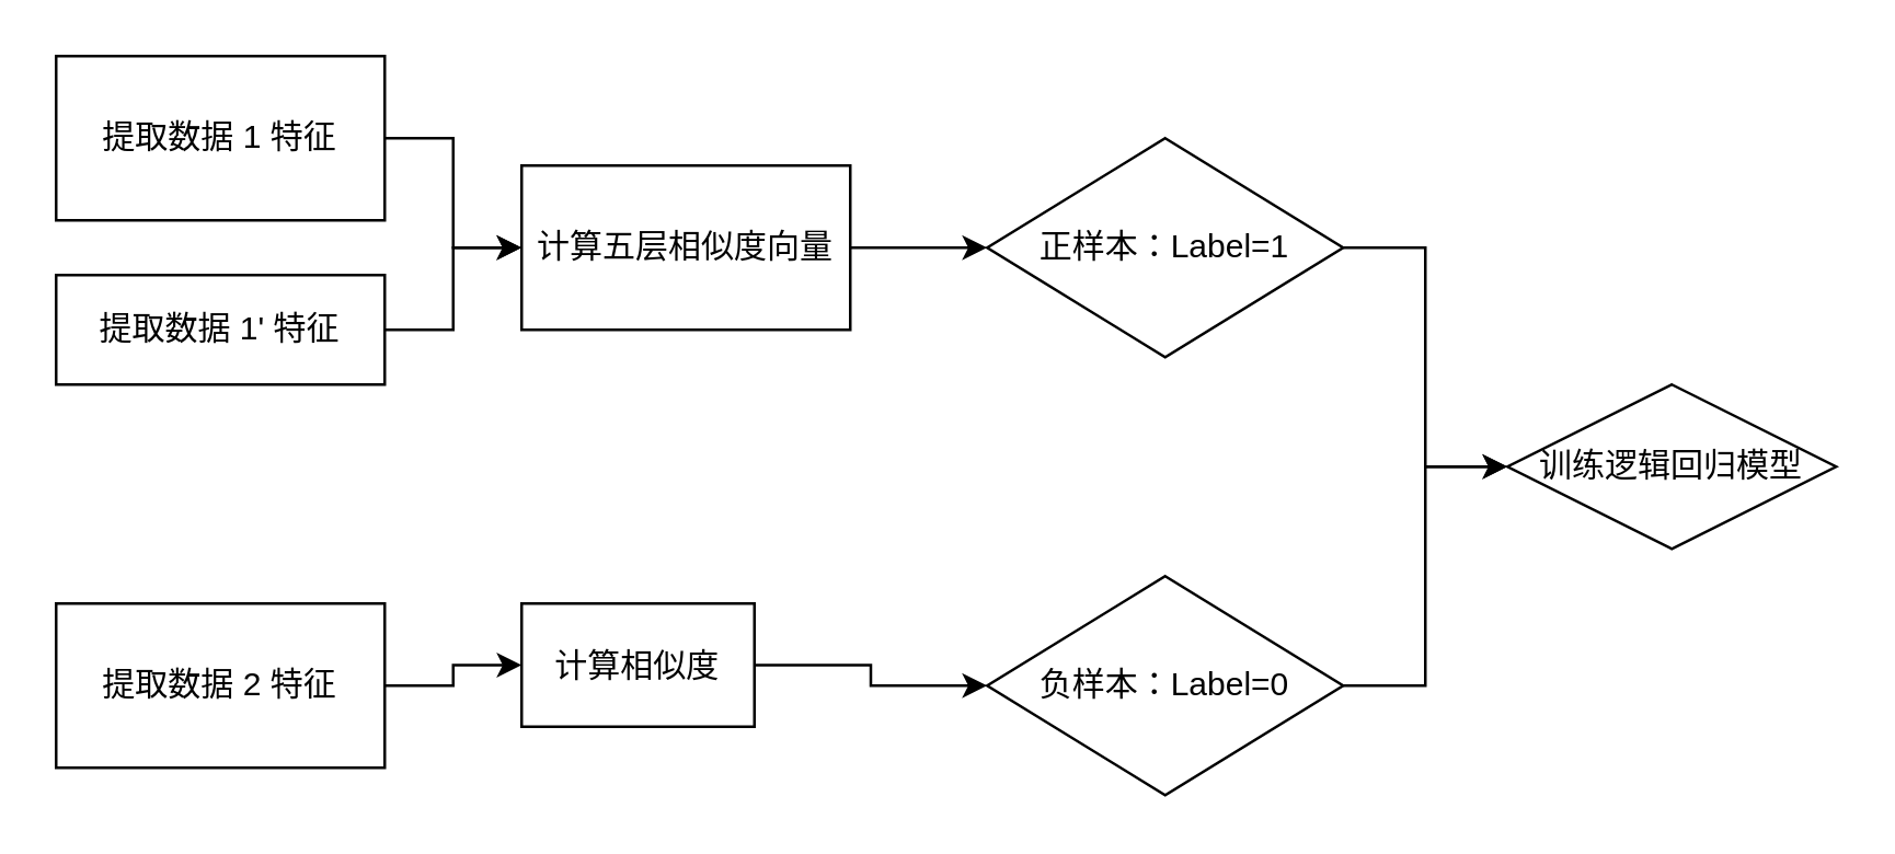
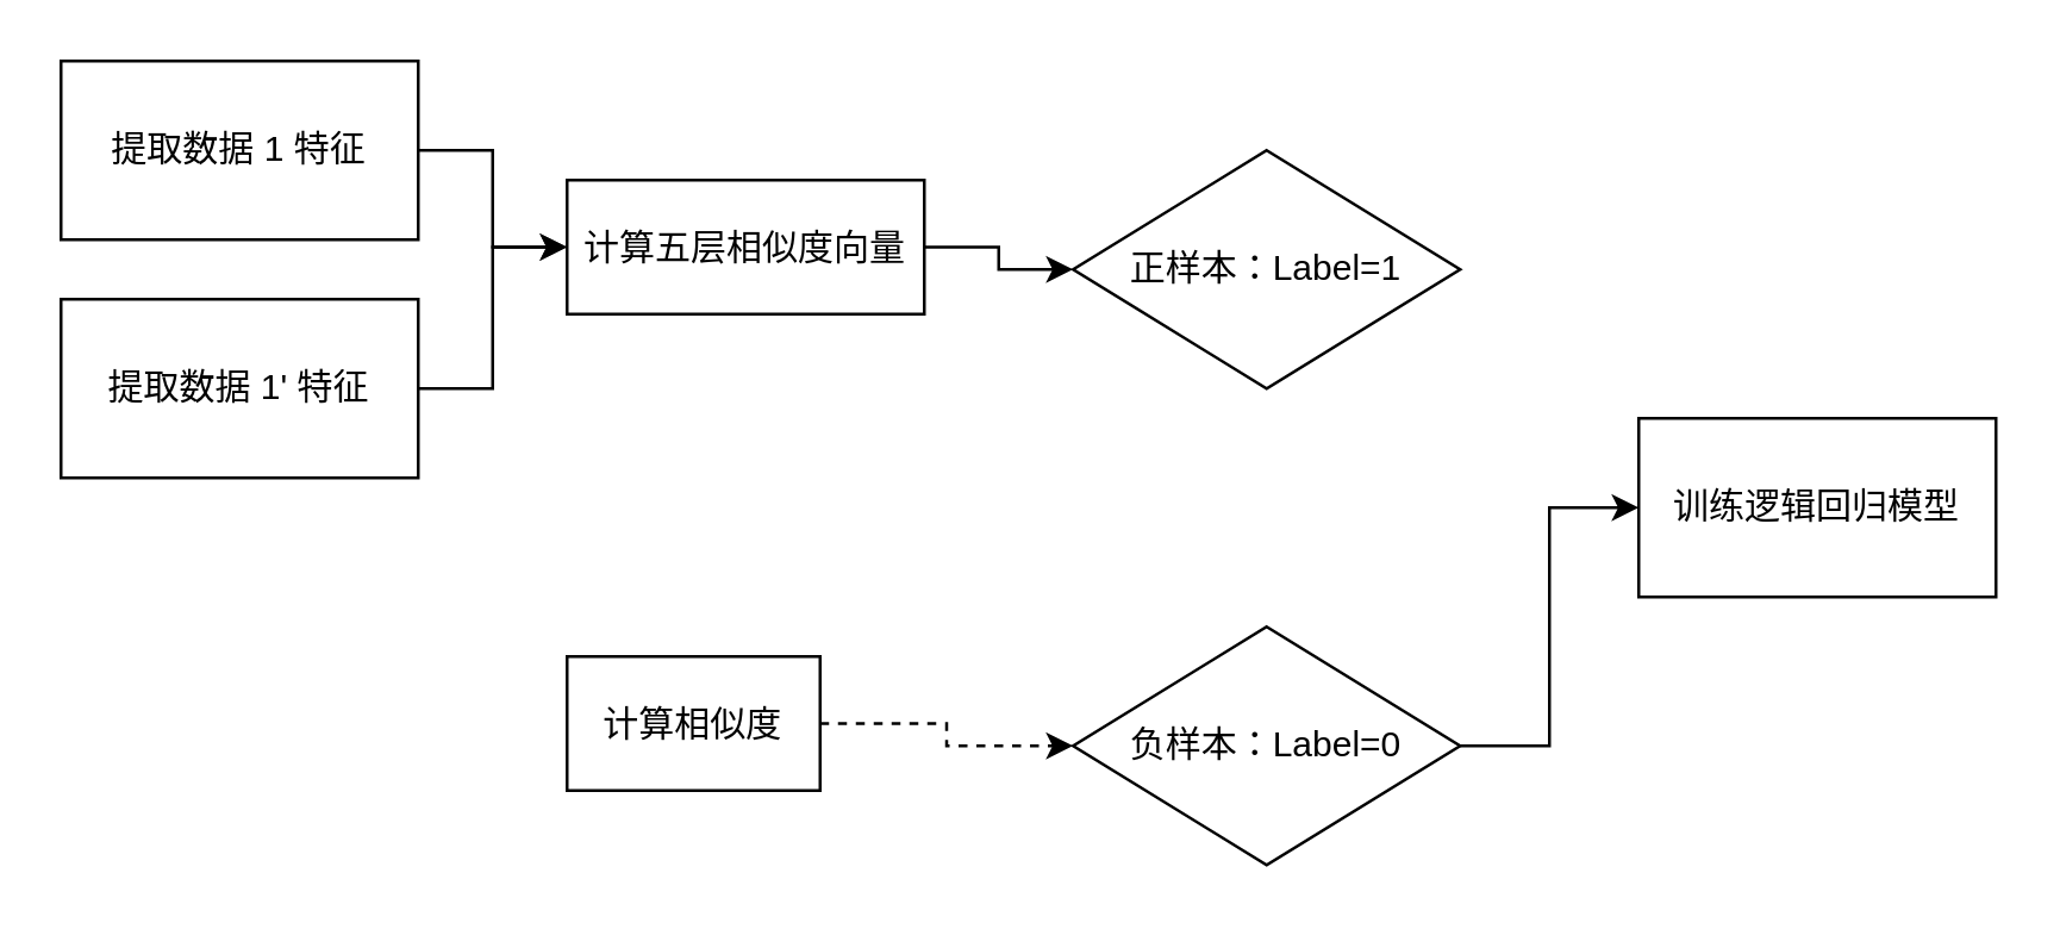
- <mxCell id="6" value="计算五层相似度向量" style="rounded=0;whiteSpace=wrap;html=1;" vertex="1" parent="1"><mxGeometry x="190" y="60" width="120" height="60" as="geometry" /></mxCell>
+ <mxCell id="6" value="计算五层相似度向量" style="rounded=0;whiteSpace=wrap;html=1;" vertex="1" parent="1"><mxGeometry x="190" y="60" width="120" height="45" as="geometry" /></mxCell>
- <mxCell id="15" value="" style="endArrow=classic;html=1;rounded=0;exitX=1;exitY=0.5;exitDx=0;exitDy=0;entryX=0;entryY=0.5;entryDx=0;entryDy=0;edgeStyle=orthogonalEdgeStyle;" edge="1" parent="1" source="7" target="13"><mxGeometry width="50" height="50" relative="1" as="geometry"><mxPoint x="390" y="260" as="sourcePoint" /><mxPoint x="440" y="210" as="targetPoint" /></mxGeometry></mxCell>
- <mxCell id="4" value="提取数据 1' 特征" style="rounded=0;whiteSpace=wrap;html=1;" vertex="1" parent="1"><mxGeometry x="20" y="100" width="120" height="40" as="geometry" /></mxCell>
+ <mxCell id="4" value="提取数据 1' 特征" style="rounded=0;whiteSpace=wrap;html=1;" vertex="1" parent="1"><mxGeometry x="20" y="100" width="120" height="60" as="geometry" /></mxCell>
- <mxCell id="13" value="训练逻辑回归模型" style="rhombus;whiteSpace=wrap;html=1;" vertex="1" parent="1"><mxGeometry x="550" y="140" width="120" height="60" as="geometry" /></mxCell>
+ <mxCell id="13" value="训练逻辑回归模型" style="rounded=0;whiteSpace=wrap;html=1;" vertex="1" parent="1"><mxGeometry x="550" y="140" width="120" height="60" as="geometry" /></mxCell>
- <mxCell id="10" value="" style="edgeStyle=orthogonalEdgeStyle;rounded=0;orthogonalLoop=1;jettySize=auto;html=1;" edge="1" parent="1" source="11" target="12"><mxGeometry relative="1" as="geometry" /></mxCell>
+ <mxCell id="10" value="" style="edgeStyle=orthogonalEdgeStyle;rounded=0;orthogonalLoop=1;jettySize=auto;html=1;dashed=1;" edge="1" parent="1" source="11" target="12"><mxGeometry relative="1" as="geometry" /></mxCell>
- <mxCell id="8" value="" style="edgeStyle=orthogonalEdgeStyle;rounded=0;orthogonalLoop=1;jettySize=auto;html=1;" edge="1" parent="1" source="9" target="11"><mxGeometry relative="1" as="geometry" /></mxCell>
- <mxCell id="9" value="提取数据 2 特征" style="rounded=0;whiteSpace=wrap;html=1;" vertex="1" parent="1"><mxGeometry x="20" y="220" width="120" height="60" as="geometry" /></mxCell>
